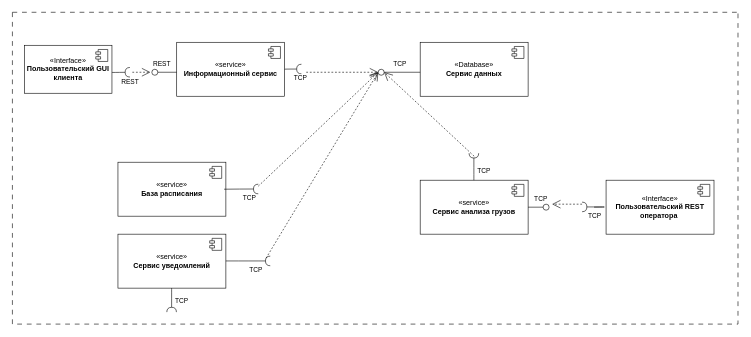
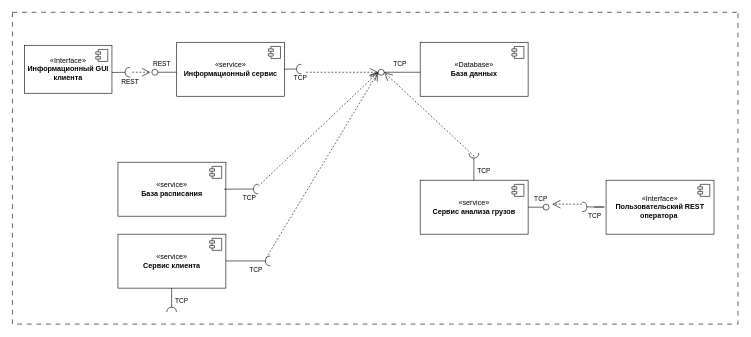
- <mxCell id="3" value="«Interface»&lt;br&gt;&lt;b&gt;Пользовательский GUI&lt;br&gt;клиента&lt;br&gt;&lt;/b&gt;" style="html=1;dropTarget=0;whiteSpace=wrap;" vertex="1" parent="2"><mxGeometry x="20" y="55" width="146" height="80" as="geometry" /></mxCell>
+ <mxCell id="3" value="«Interface»&lt;br&gt;&lt;b&gt;Информационный GUI&lt;br&gt;клиента&lt;br&gt;&lt;/b&gt;" style="html=1;dropTarget=0;whiteSpace=wrap;" vertex="1" parent="2"><mxGeometry x="20" y="55" width="146" height="80" as="geometry" /></mxCell>
- <mxCell id="9" value="«Database»&lt;br&gt;&lt;b&gt;Сервис данных&lt;/b&gt;" style="html=1;dropTarget=0;whiteSpace=wrap;" vertex="1" parent="2"><mxGeometry x="680" y="50" width="180" height="90" as="geometry" /></mxCell>
+ <mxCell id="9" value="«Database»&lt;br&gt;&lt;b&gt;База данных&lt;/b&gt;" style="html=1;dropTarget=0;whiteSpace=wrap;" vertex="1" parent="2"><mxGeometry x="680" y="50" width="180" height="90" as="geometry" /></mxCell>
- <mxCell id="16" value="«service»&lt;br&gt;&lt;b&gt;Сервис уведомлений&lt;/b&gt;" style="html=1;dropTarget=0;whiteSpace=wrap;" vertex="1" parent="2"><mxGeometry x="176" y="370" width="180" height="90" as="geometry" /></mxCell>
+ <mxCell id="16" value="«service»&lt;br&gt;&lt;b&gt;Сервис клиента&lt;/b&gt;" style="html=1;dropTarget=0;whiteSpace=wrap;" vertex="1" parent="2"><mxGeometry x="176" y="370" width="180" height="90" as="geometry" /></mxCell>
